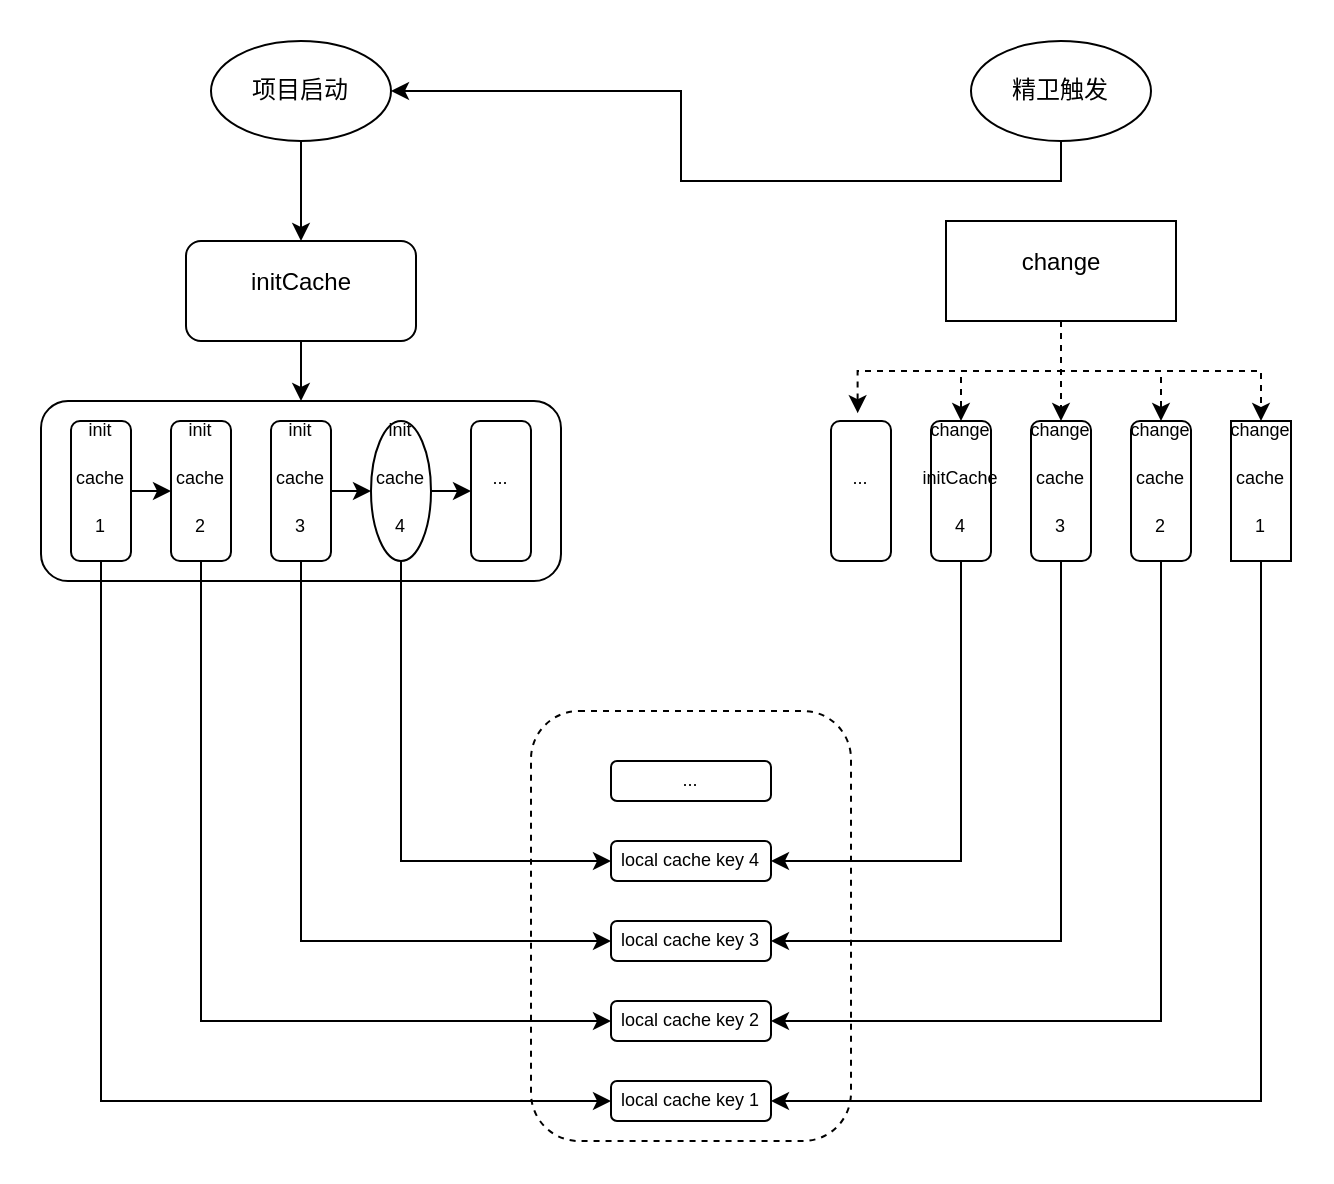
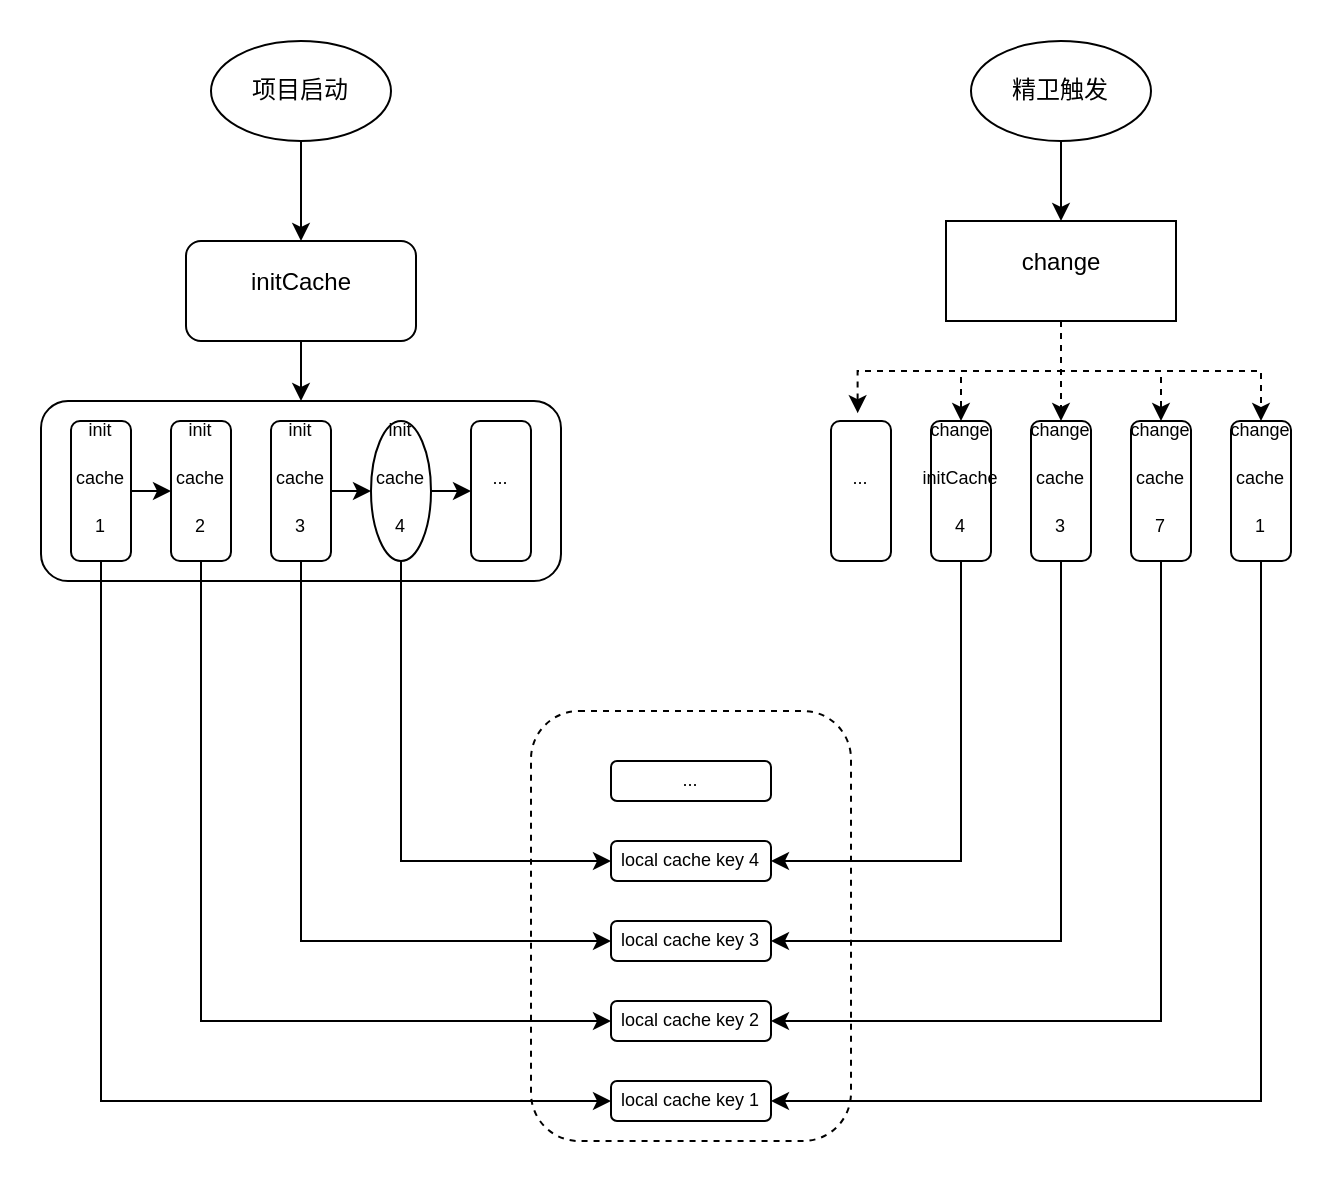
- <mxCell id="20" style="edgeStyle=orthogonalEdgeStyle;rounded=0;orthogonalLoop=1;jettySize=auto;html=1;exitX=0.5;exitY=1;exitDx=0;exitDy=0;" edge="1" parent="1" source="21" target="6"><mxGeometry relative="1" as="geometry" /></mxCell>
+ <mxCell id="20" style="edgeStyle=orthogonalEdgeStyle;rounded=0;orthogonalLoop=1;jettySize=auto;html=1;exitX=0.5;exitY=1;exitDx=0;exitDy=0;" edge="1" parent="1" source="21" target="26"><mxGeometry relative="1" as="geometry" /></mxCell>
- <mxCell id="32" value="&lt;div class=&quot;lake-content&quot;&gt;&lt;p style=&quot;font-size: 9px; margin: 0px; padding: 0px; min-height: 24px;&quot; class=&quot;ne-p&quot; id=&quot;u88637d2d&quot;&gt;change&lt;br&gt;&lt;/p&gt;&lt;p style=&quot;font-size: 9px; margin: 0px; padding: 0px; min-height: 24px;&quot; class=&quot;ne-p&quot; id=&quot;u88637d2d&quot;&gt;cache&lt;/p&gt;&lt;p style=&quot;font-size: 9px; margin: 0px; padding: 0px; min-height: 24px;&quot; class=&quot;ne-p&quot; id=&quot;u88637d2d&quot;&gt;2&lt;/p&gt;&lt;/div&gt;" style="rounded=1;whiteSpace=wrap;html=1;fillColor=none;flipV=0;flipH=1;" vertex="1" parent="1"><mxGeometry x="565" y="210" width="30" height="70" as="geometry" /></mxCell>
+ <mxCell id="32" value="&lt;div class=&quot;lake-content&quot;&gt;&lt;p style=&quot;font-size: 9px; margin: 0px; padding: 0px; min-height: 24px;&quot; class=&quot;ne-p&quot; id=&quot;u88637d2d&quot;&gt;change&lt;br&gt;&lt;/p&gt;&lt;p style=&quot;font-size: 9px; margin: 0px; padding: 0px; min-height: 24px;&quot; class=&quot;ne-p&quot; id=&quot;u88637d2d&quot;&gt;cache&lt;/p&gt;&lt;p style=&quot;font-size: 9px; margin: 0px; padding: 0px; min-height: 24px;&quot; class=&quot;ne-p&quot; id=&quot;u88637d2d&quot;&gt;7&lt;/p&gt;&lt;/div&gt;" style="rounded=1;whiteSpace=wrap;html=1;fillColor=none;flipV=0;flipH=1;" vertex="1" parent="1"><mxGeometry x="565" y="210" width="30" height="70" as="geometry" /></mxCell>
- <mxCell id="35" value="&lt;div class=&quot;lake-content&quot;&gt;&lt;p style=&quot;font-size: 9px; margin: 0px; padding: 0px; min-height: 24px;&quot; class=&quot;ne-p&quot; id=&quot;u88637d2d&quot;&gt;change&lt;/p&gt;&lt;p style=&quot;font-size: 9px; margin: 0px; padding: 0px; min-height: 24px;&quot; class=&quot;ne-p&quot; id=&quot;u88637d2d&quot;&gt;cache&lt;/p&gt;&lt;p style=&quot;font-size: 9px; margin: 0px; padding: 0px; min-height: 24px;&quot; class=&quot;ne-p&quot; id=&quot;u88637d2d&quot;&gt;1&lt;/p&gt;&lt;/div&gt;" style="whiteSpace=wrap;html=1;fillColor=none;flipV=0;flipH=1;rounded=0;" vertex="1" parent="1"><mxGeometry x="615" y="210" width="30" height="70" as="geometry" /></mxCell>
+ <mxCell id="35" value="&lt;div class=&quot;lake-content&quot;&gt;&lt;p style=&quot;font-size: 9px; margin: 0px; padding: 0px; min-height: 24px;&quot; class=&quot;ne-p&quot; id=&quot;u88637d2d&quot;&gt;change&lt;/p&gt;&lt;p style=&quot;font-size: 9px; margin: 0px; padding: 0px; min-height: 24px;&quot; class=&quot;ne-p&quot; id=&quot;u88637d2d&quot;&gt;cache&lt;/p&gt;&lt;p style=&quot;font-size: 9px; margin: 0px; padding: 0px; min-height: 24px;&quot; class=&quot;ne-p&quot; id=&quot;u88637d2d&quot;&gt;1&lt;/p&gt;&lt;/div&gt;" style="rounded=1;whiteSpace=wrap;html=1;fillColor=none;flipV=0;flipH=1;" vertex="1" parent="1"><mxGeometry x="615" y="210" width="30" height="70" as="geometry" /></mxCell>
